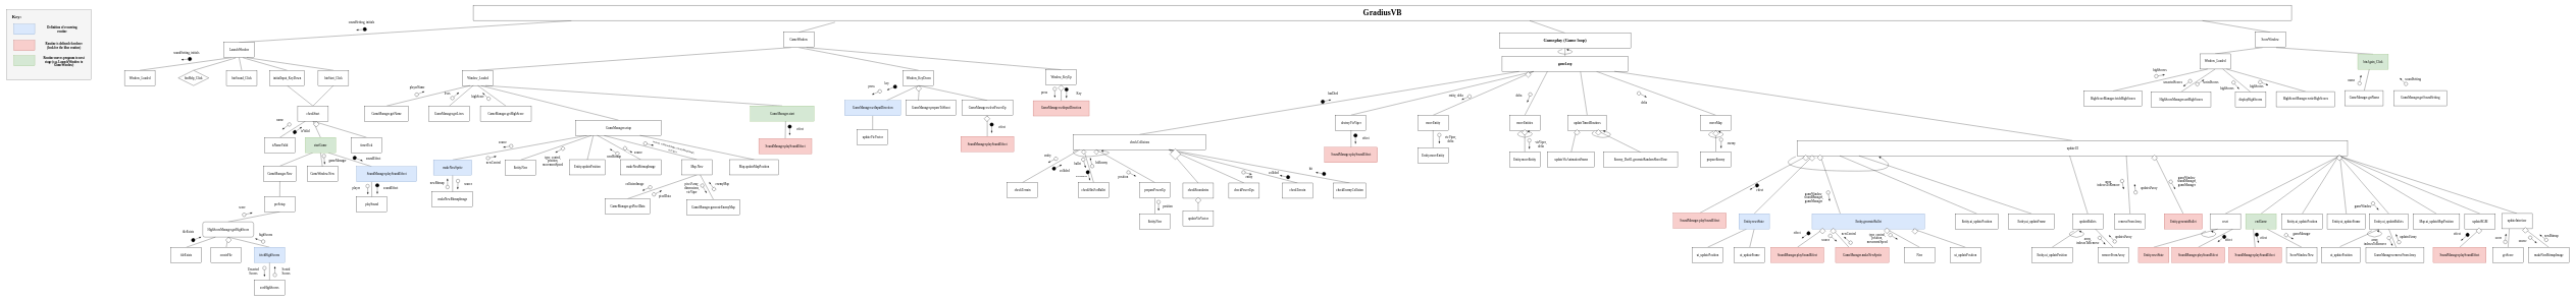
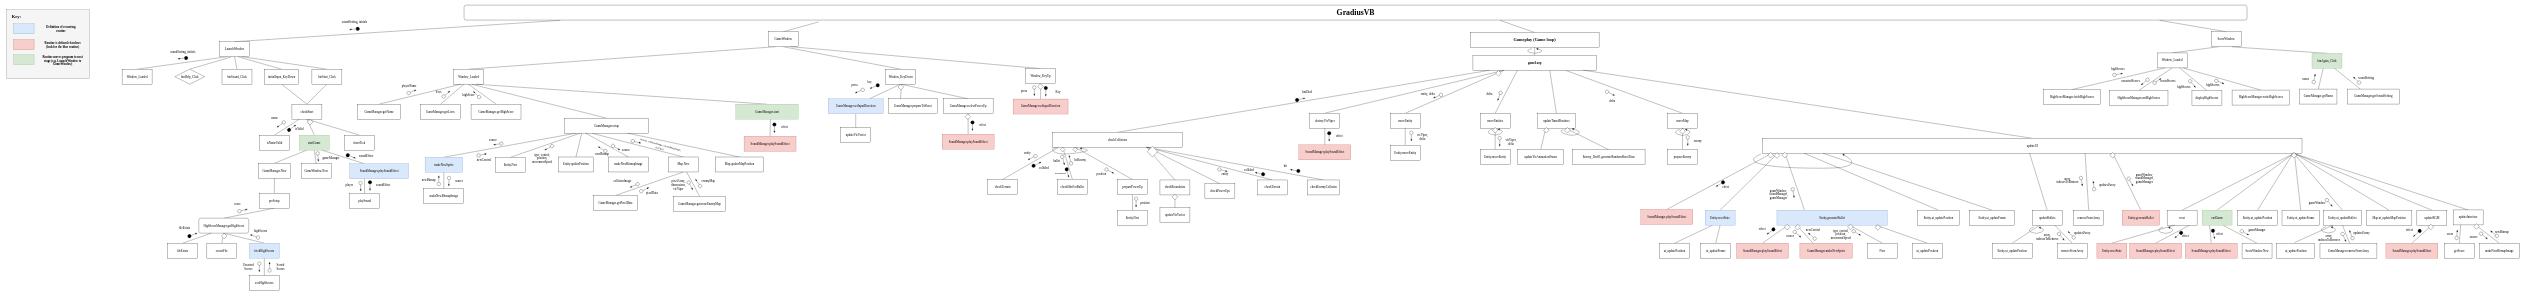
- <mxCell id="7" value="&lt;p&gt;&lt;font style=&quot;font-size: 31px&quot;&gt;&lt;b&gt;GradiusVB&lt;/b&gt;&lt;/font&gt;&lt;/p&gt;" style="rounded=0;whiteSpace=wrap;html=1;fontFamily=Verdana;fillColor=#FFFFFF;gradientColor=none;" vertex="1" parent="1"><mxGeometry x="1852.5" y="20" width="7138" height="60" as="geometry" /></mxCell>
+ <mxCell id="7" value="&lt;p&gt;&lt;font style=&quot;font-size: 31px&quot;&gt;&lt;b&gt;GradiusVB&lt;/b&gt;&lt;/font&gt;&lt;/p&gt;" style="whiteSpace=wrap;html=1;fontFamily=Verdana;fillColor=#FFFFFF;gradientColor=none;rounded=1;" vertex="1" parent="1"><mxGeometry x="1852.5" y="20" width="7138" height="60" as="geometry" /></mxCell>
+ <mxCell id="582" style="edgeStyle=none;curved=1;orthogonalLoop=1;jettySize=auto;html=1;exitX=0.25;exitY=0;exitDx=0;exitDy=0;entryX=0.75;entryY=1;entryDx=0;entryDy=0;startArrow=none;startFill=0;endArrow=none;endFill=0;fontFamily=Verdana;" edge="1" parent="1" source="583" target="575"><mxGeometry relative="1" as="geometry" /></mxCell>
- <mxCell id="296" value="&lt;p&gt;&lt;font&gt;checkPowerUps&lt;/font&gt;&lt;/p&gt;" style="rounded=0;whiteSpace=wrap;html=1;fontFamily=Verdana;fillColor=#FFFFFF;gradientColor=none;" vertex="1" parent="1"><mxGeometry x="4818.5" y="720" width="120" height="60" as="geometry" /></mxCell>
+ <mxCell id="296" value="&lt;p&gt;&lt;font&gt;checkPowerUps&lt;/font&gt;&lt;/p&gt;" style="rounded=0;whiteSpace=wrap;html=1;fontFamily=Verdana;fillColor=#FFFFFF;gradientColor=none;" vertex="1" parent="1"><mxGeometry x="4818.5" y="735" width="120" height="60" as="geometry" /></mxCell>
